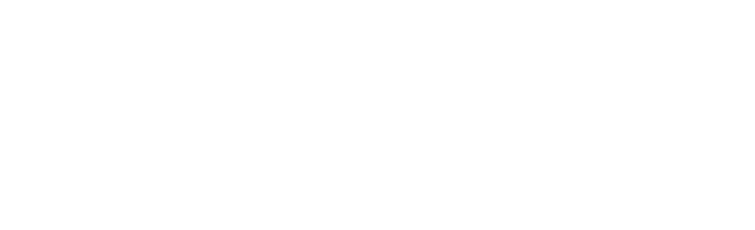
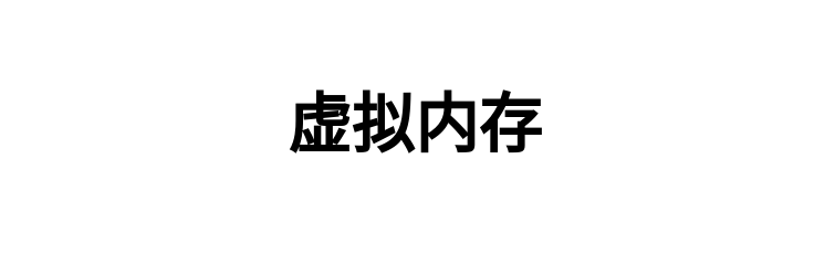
+ <mxCell id="2" value="&lt;b&gt;&lt;font style=&quot;font-size: 23px;&quot;&gt;虚拟内存&lt;/font&gt;&lt;/b&gt;" style="text;html=1;strokeColor=none;fillColor=none;align=center;verticalAlign=middle;whiteSpace=wrap;rounded=0;" vertex="1" parent="1"><mxGeometry x="20" width="260" height="50" as="geometry" y="20" /></mxCell>
